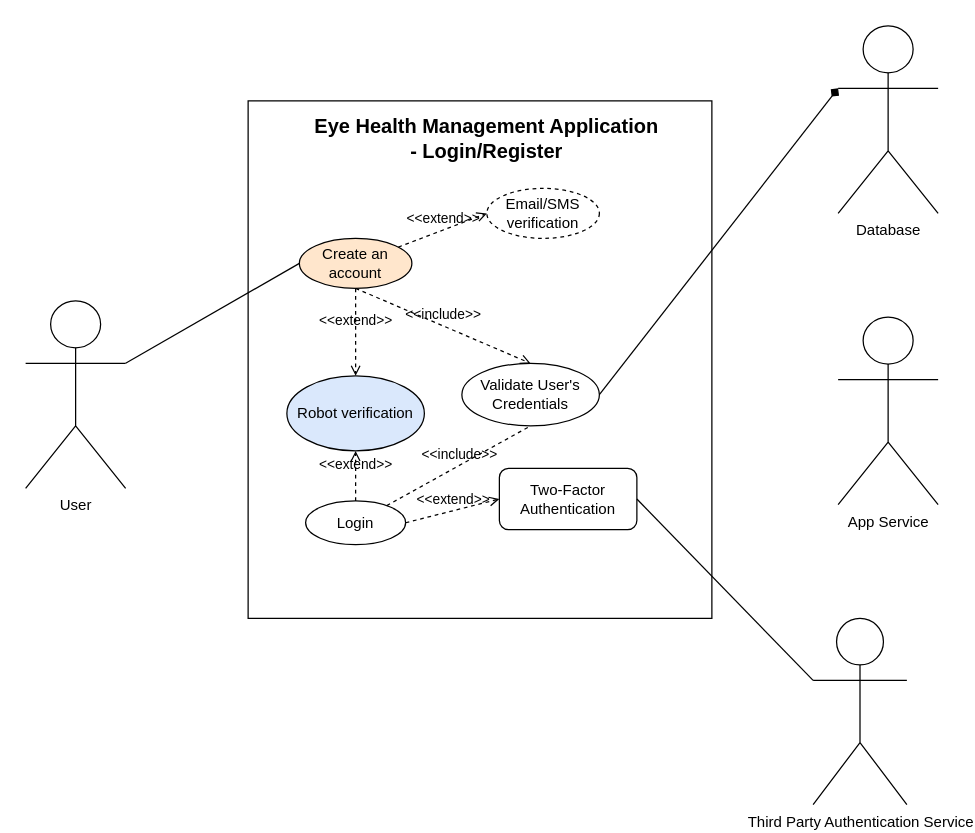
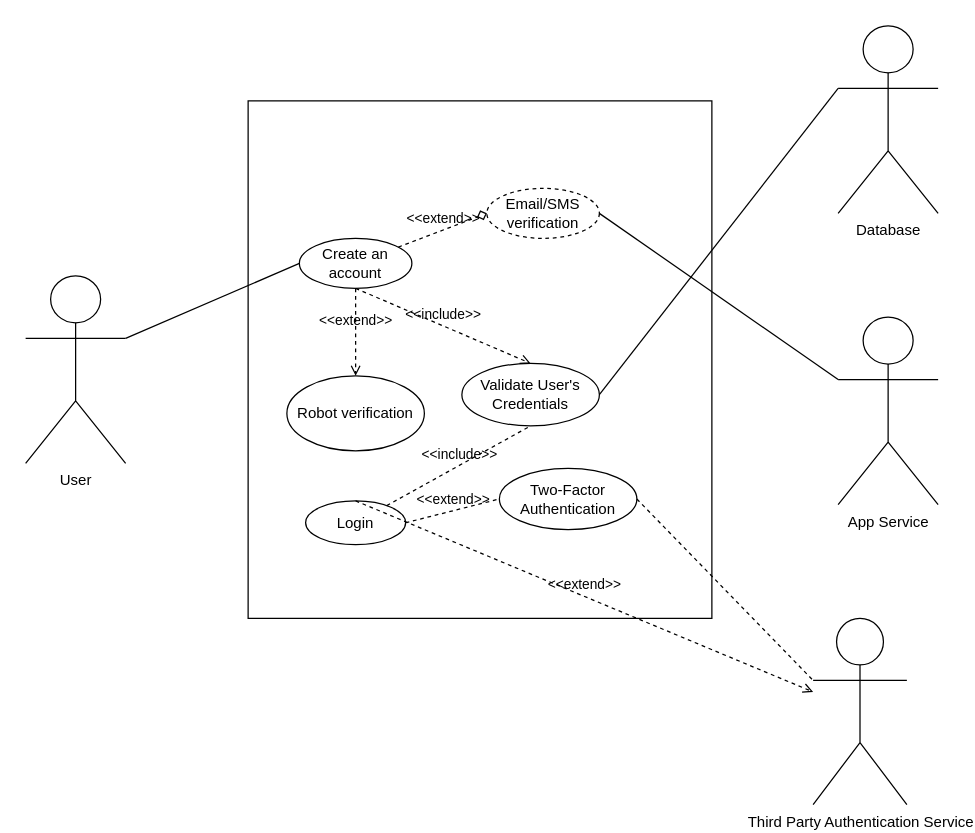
- <mxCell id="17" value="" style="endArrow=diamond;html=1;rounded=0;exitX=1;exitY=0.5;exitDx=0;exitDy=0;entryX=0;entryY=0.333;entryDx=0;entryDy=0;entryPerimeter=0;" parent="1" source="7" target="16" edge="1"><mxGeometry width="50" height="50" relative="1" as="geometry"><mxPoint x="690" y="420" as="sourcePoint" /><mxPoint x="740" y="370" as="targetPoint" /></mxGeometry></mxCell>
+ <mxCell id="17" value="" style="endArrow=none;html=1;rounded=0;exitX=1;exitY=0.5;exitDx=0;exitDy=0;entryX=0;entryY=0.333;entryDx=0;entryDy=0;entryPerimeter=0;" parent="1" source="7" target="16" edge="1"><mxGeometry width="50" height="50" relative="1" as="geometry"><mxPoint x="690" y="420" as="sourcePoint" /><mxPoint x="740" y="370" as="targetPoint" /></mxGeometry></mxCell>
- <mxCell id="4" value="&lt;font style=&quot;font-size: 16px;&quot;&gt;&lt;b&gt;Eye Health Management Application - Login/Register&lt;br&gt;&lt;/b&gt;&lt;/font&gt;" style="text;html=1;strokeColor=none;fillColor=none;align=center;verticalAlign=middle;whiteSpace=wrap;rounded=0;" parent="1" vertex="1"><mxGeometry x="249" y="90" width="280" height="40" as="geometry" /></mxCell>
- <mxCell id="12" value="&amp;lt;&amp;lt;extend&amp;gt;&amp;gt;" style="html=1;verticalAlign=bottom;labelBackgroundColor=none;endArrow=open;endFill=0;dashed=1;rounded=0;entryX=0;entryY=0.5;entryDx=0;entryDy=0;" parent="1" source="5" target="11" edge="1"><mxGeometry width="160" relative="1" as="geometry"><mxPoint x="289" y="30" as="sourcePoint" /><mxPoint x="289" y="30" as="targetPoint" /></mxGeometry></mxCell>
+ <mxCell id="12" value="&amp;lt;&amp;lt;extend&amp;gt;&amp;gt;" style="html=1;verticalAlign=bottom;labelBackgroundColor=none;endArrow=diamond;endFill=0;dashed=1;rounded=0;entryX=0;entryY=0.5;entryDx=0;entryDy=0;" parent="1" source="5" target="11" edge="1"><mxGeometry width="160" relative="1" as="geometry"><mxPoint x="289" y="30" as="sourcePoint" /><mxPoint x="289" y="30" as="targetPoint" /></mxGeometry></mxCell>
- <mxCell id="5" value="Create an account" style="ellipse;whiteSpace=wrap;html=1;fillColor=#ffe6cc;" parent="1" vertex="1"><mxGeometry x="239" y="190" width="90" height="40" as="geometry" /></mxCell>
+ <mxCell id="5" value="Create an account" style="ellipse;whiteSpace=wrap;html=1;" parent="1" vertex="1"><mxGeometry x="239" y="190" width="90" height="40" as="geometry" /></mxCell>
+ <mxCell id="19" value="" style="endArrow=none;html=1;rounded=0;entryX=0;entryY=0.333;entryDx=0;entryDy=0;entryPerimeter=0;exitX=1;exitY=0.5;exitDx=0;exitDy=0;" parent="1" source="11" target="18" edge="1"><mxGeometry width="50" height="50" relative="1" as="geometry"><mxPoint x="320" y="230" as="sourcePoint" /><mxPoint x="370" y="180" as="targetPoint" /></mxGeometry></mxCell>
- <mxCell id="2" value="User" style="shape=umlActor;verticalLabelPosition=bottom;verticalAlign=top;html=1;outlineConnect=0;" parent="1" vertex="1"><mxGeometry x="20" y="240" width="80" height="150" as="geometry" /></mxCell>
+ <mxCell id="2" value="User" style="shape=umlActor;verticalLabelPosition=bottom;verticalAlign=top;html=1;outlineConnect=0;" parent="1" vertex="1"><mxGeometry x="20" y="220" width="80" height="150" as="geometry" /></mxCell>
- <mxCell id="13" value="Robot verification" style="ellipse;whiteSpace=wrap;html=1;fillColor=#dae8fc;" parent="1" vertex="1"><mxGeometry x="229" y="300" width="110" height="60" as="geometry" /></mxCell>
+ <mxCell id="13" value="Robot verification" style="ellipse;whiteSpace=wrap;html=1;" parent="1" vertex="1"><mxGeometry x="229" y="300" width="110" height="60" as="geometry" /></mxCell>
- <mxCell id="14" value="&amp;lt;&amp;lt;extend&amp;gt;&amp;gt;" style="html=1;verticalAlign=bottom;labelBackgroundColor=none;endArrow=open;endFill=0;dashed=1;rounded=0;exitX=0.5;exitY=0;exitDx=0;exitDy=0;entryX=0.5;entryY=1;entryDx=0;entryDy=0;" parent="1" source="6" target="13" edge="1"><mxGeometry width="160" relative="1" as="geometry"><mxPoint x="309" y="420" as="sourcePoint" /><mxPoint x="469" y="420" as="targetPoint" /></mxGeometry></mxCell>
+ <mxCell id="14" value="&amp;lt;&amp;lt;extend&amp;gt;&amp;gt;" style="html=1;verticalAlign=bottom;labelBackgroundColor=none;endArrow=open;endFill=0;dashed=1;rounded=0;exitX=0.5;exitY=0;exitDx=0;exitDy=0;" parent="1" source="6" target="22" edge="1"><mxGeometry width="160" relative="1" as="geometry"><mxPoint x="309" y="420" as="sourcePoint" /><mxPoint x="469" y="420" as="targetPoint" /></mxGeometry></mxCell>
- <mxCell id="20" value="Two-Factor Authentication" style="whiteSpace=wrap;html=1;rounded=1;" parent="1" vertex="1"><mxGeometry x="399" y="374" width="110" height="49" as="geometry" /></mxCell>
+ <mxCell id="20" value="Two-Factor Authentication" style="ellipse;whiteSpace=wrap;html=1;" parent="1" vertex="1"><mxGeometry x="399" y="374" width="110" height="49" as="geometry" /></mxCell>
- <mxCell id="21" value="&amp;lt;&amp;lt;extend&amp;gt;&amp;gt;" style="html=1;verticalAlign=bottom;labelBackgroundColor=none;endArrow=open;endFill=0;dashed=1;rounded=0;exitX=1;exitY=0.5;exitDx=0;exitDy=0;entryX=0;entryY=0.5;entryDx=0;entryDy=0;" parent="1" source="6" target="20" edge="1"><mxGeometry width="160" relative="1" as="geometry"><mxPoint x="359" y="454" as="sourcePoint" /><mxPoint x="519" y="454" as="targetPoint" /></mxGeometry></mxCell>
+ <mxCell id="21" value="&amp;lt;&amp;lt;extend&amp;gt;&amp;gt;" style="html=1;verticalAlign=bottom;labelBackgroundColor=none;endArrow=none;endFill=0;dashed=1;rounded=0;exitX=1;exitY=0.5;exitDx=0;exitDy=0;entryX=0;entryY=0.5;entryDx=0;entryDy=0;" parent="1" source="6" target="20" edge="1"><mxGeometry width="160" relative="1" as="geometry"><mxPoint x="359" y="454" as="sourcePoint" /><mxPoint x="519" y="454" as="targetPoint" /></mxGeometry></mxCell>
- <mxCell id="23" value="" style="endArrow=none;html=1;rounded=0;entryX=0;entryY=0.333;entryDx=0;entryDy=0;entryPerimeter=0;exitX=1;exitY=0.5;exitDx=0;exitDy=0;" parent="1" source="20" target="22" edge="1"><mxGeometry width="50" height="50" relative="1" as="geometry"><mxPoint x="610" y="574" as="sourcePoint" /><mxPoint x="660" y="524" as="targetPoint" /></mxGeometry></mxCell>
+ <mxCell id="23" value="" style="endArrow=none;html=1;rounded=0;entryX=0;entryY=0.333;entryDx=0;entryDy=0;entryPerimeter=0;exitX=1;exitY=0.5;exitDx=0;exitDy=0;dashed=1;" parent="1" source="20" target="22" edge="1"><mxGeometry width="50" height="50" relative="1" as="geometry"><mxPoint x="610" y="574" as="sourcePoint" /><mxPoint x="660" y="524" as="targetPoint" /></mxGeometry></mxCell>
